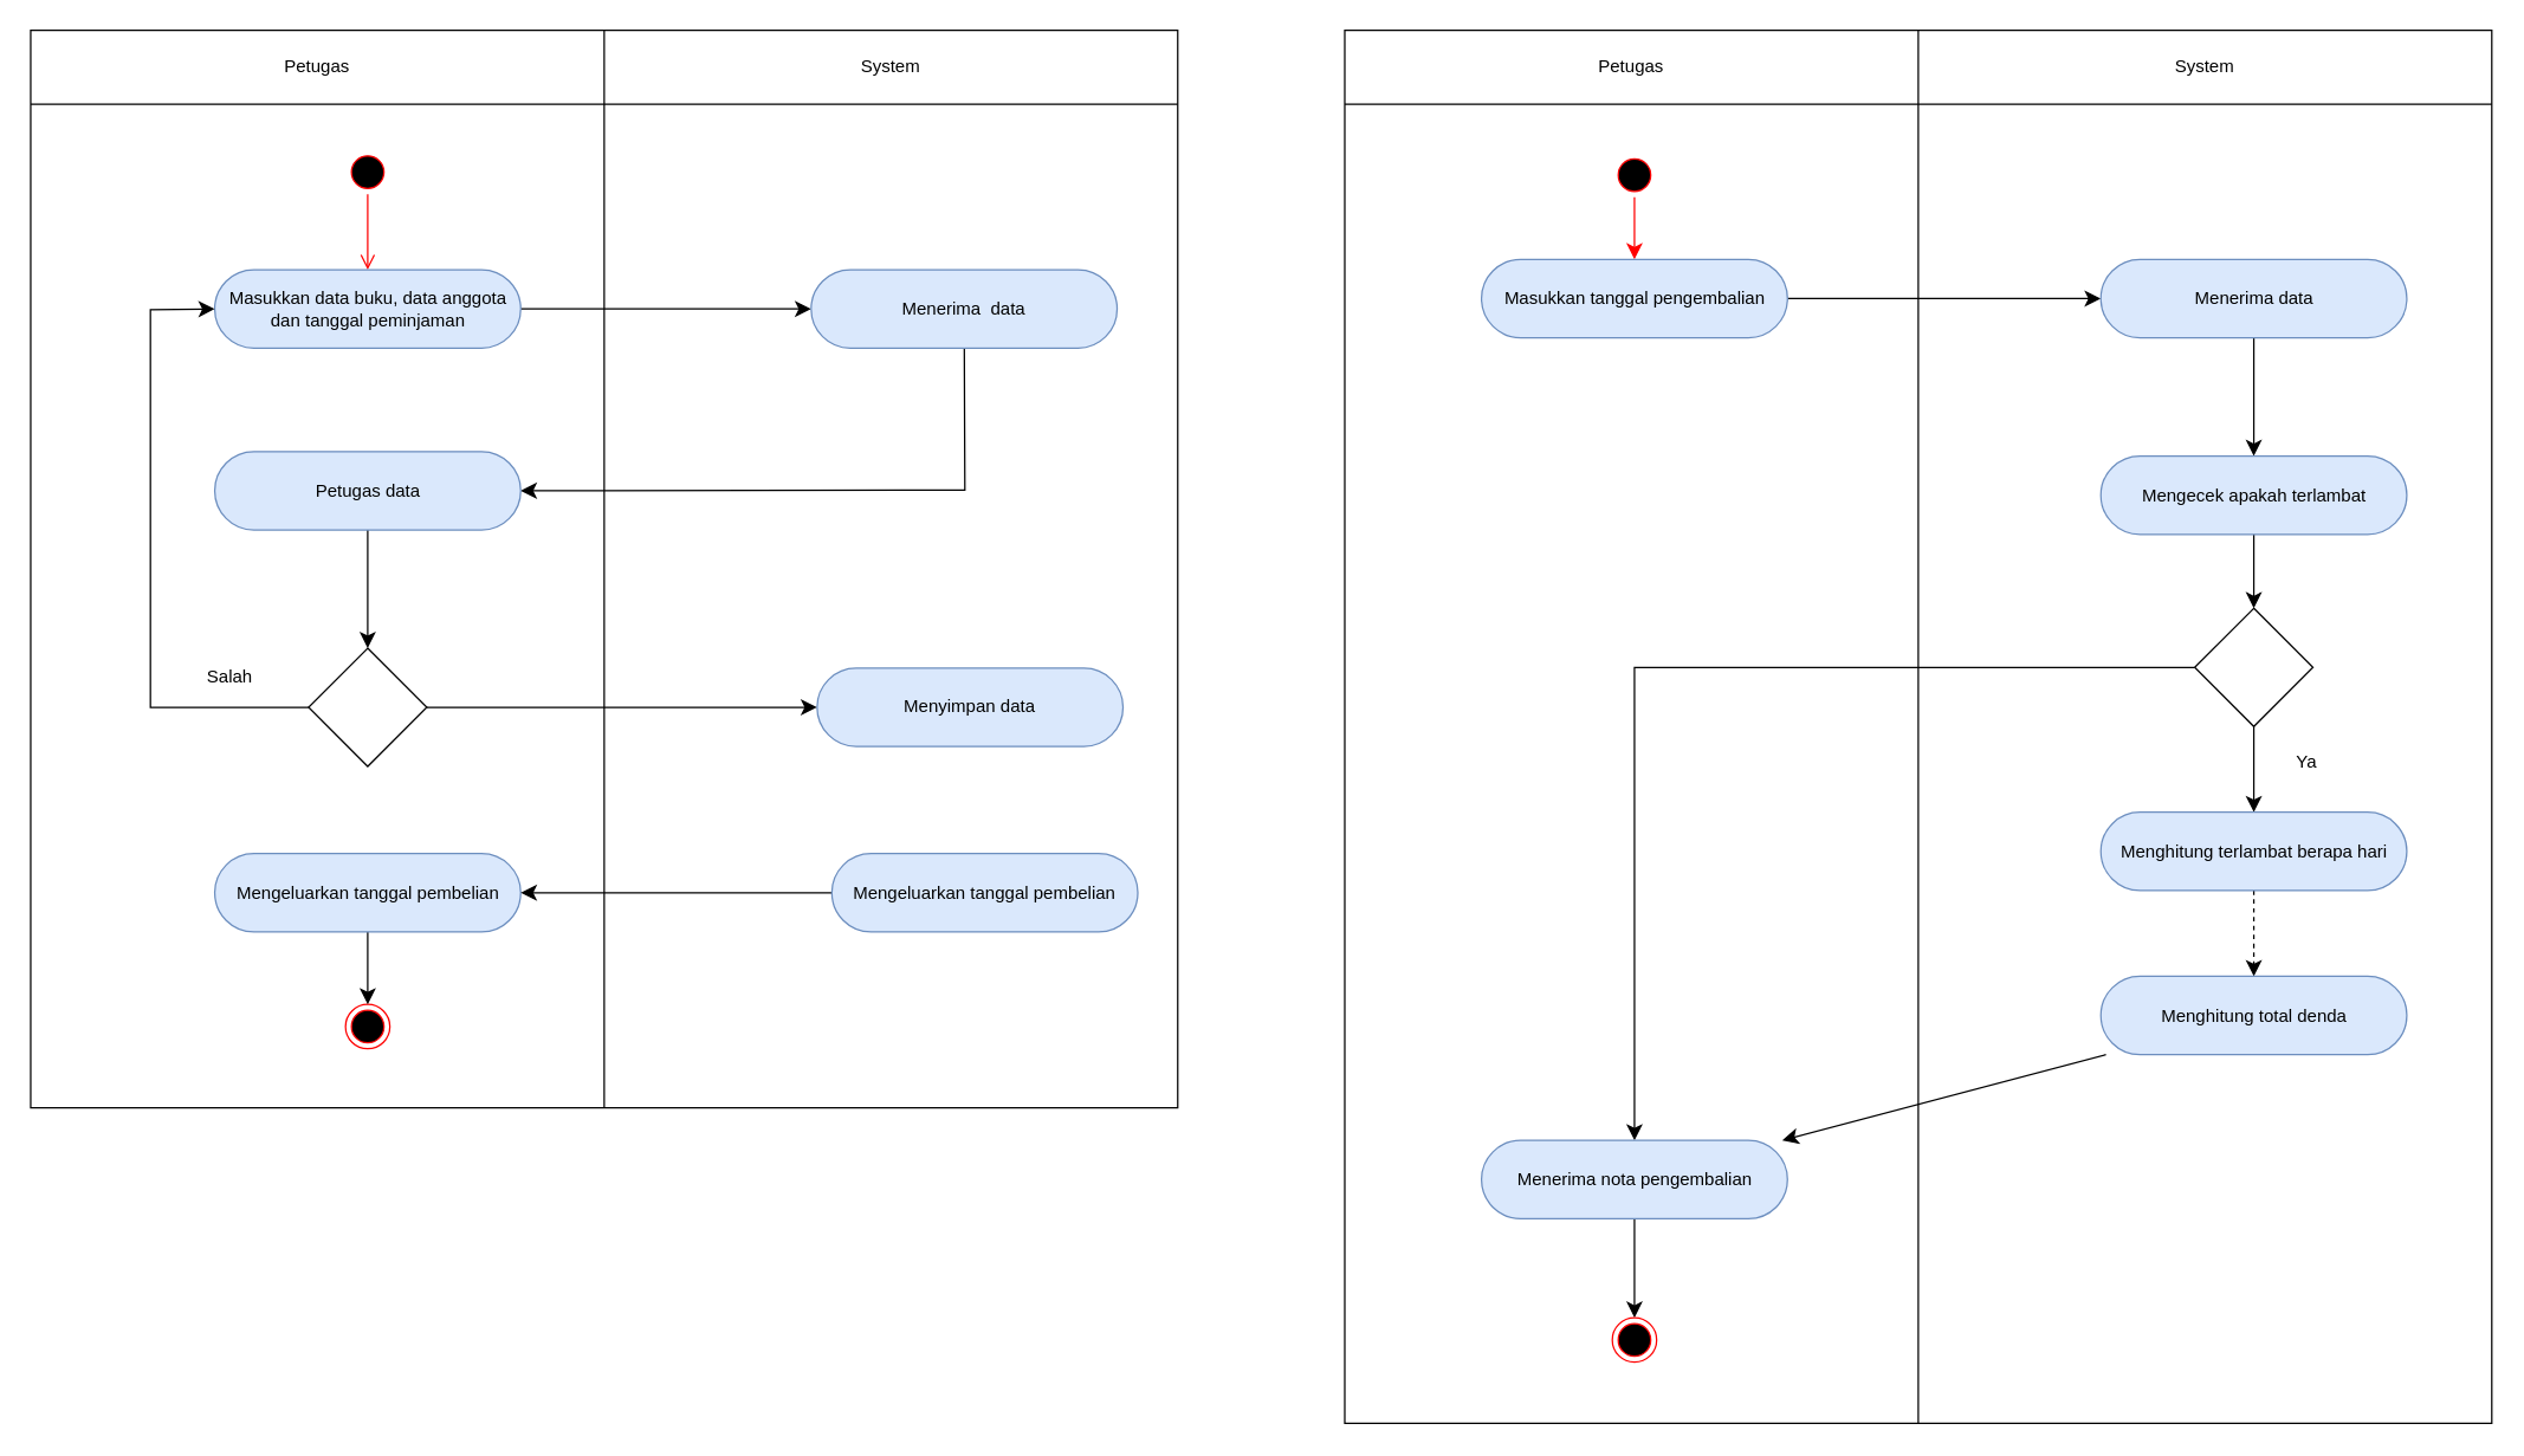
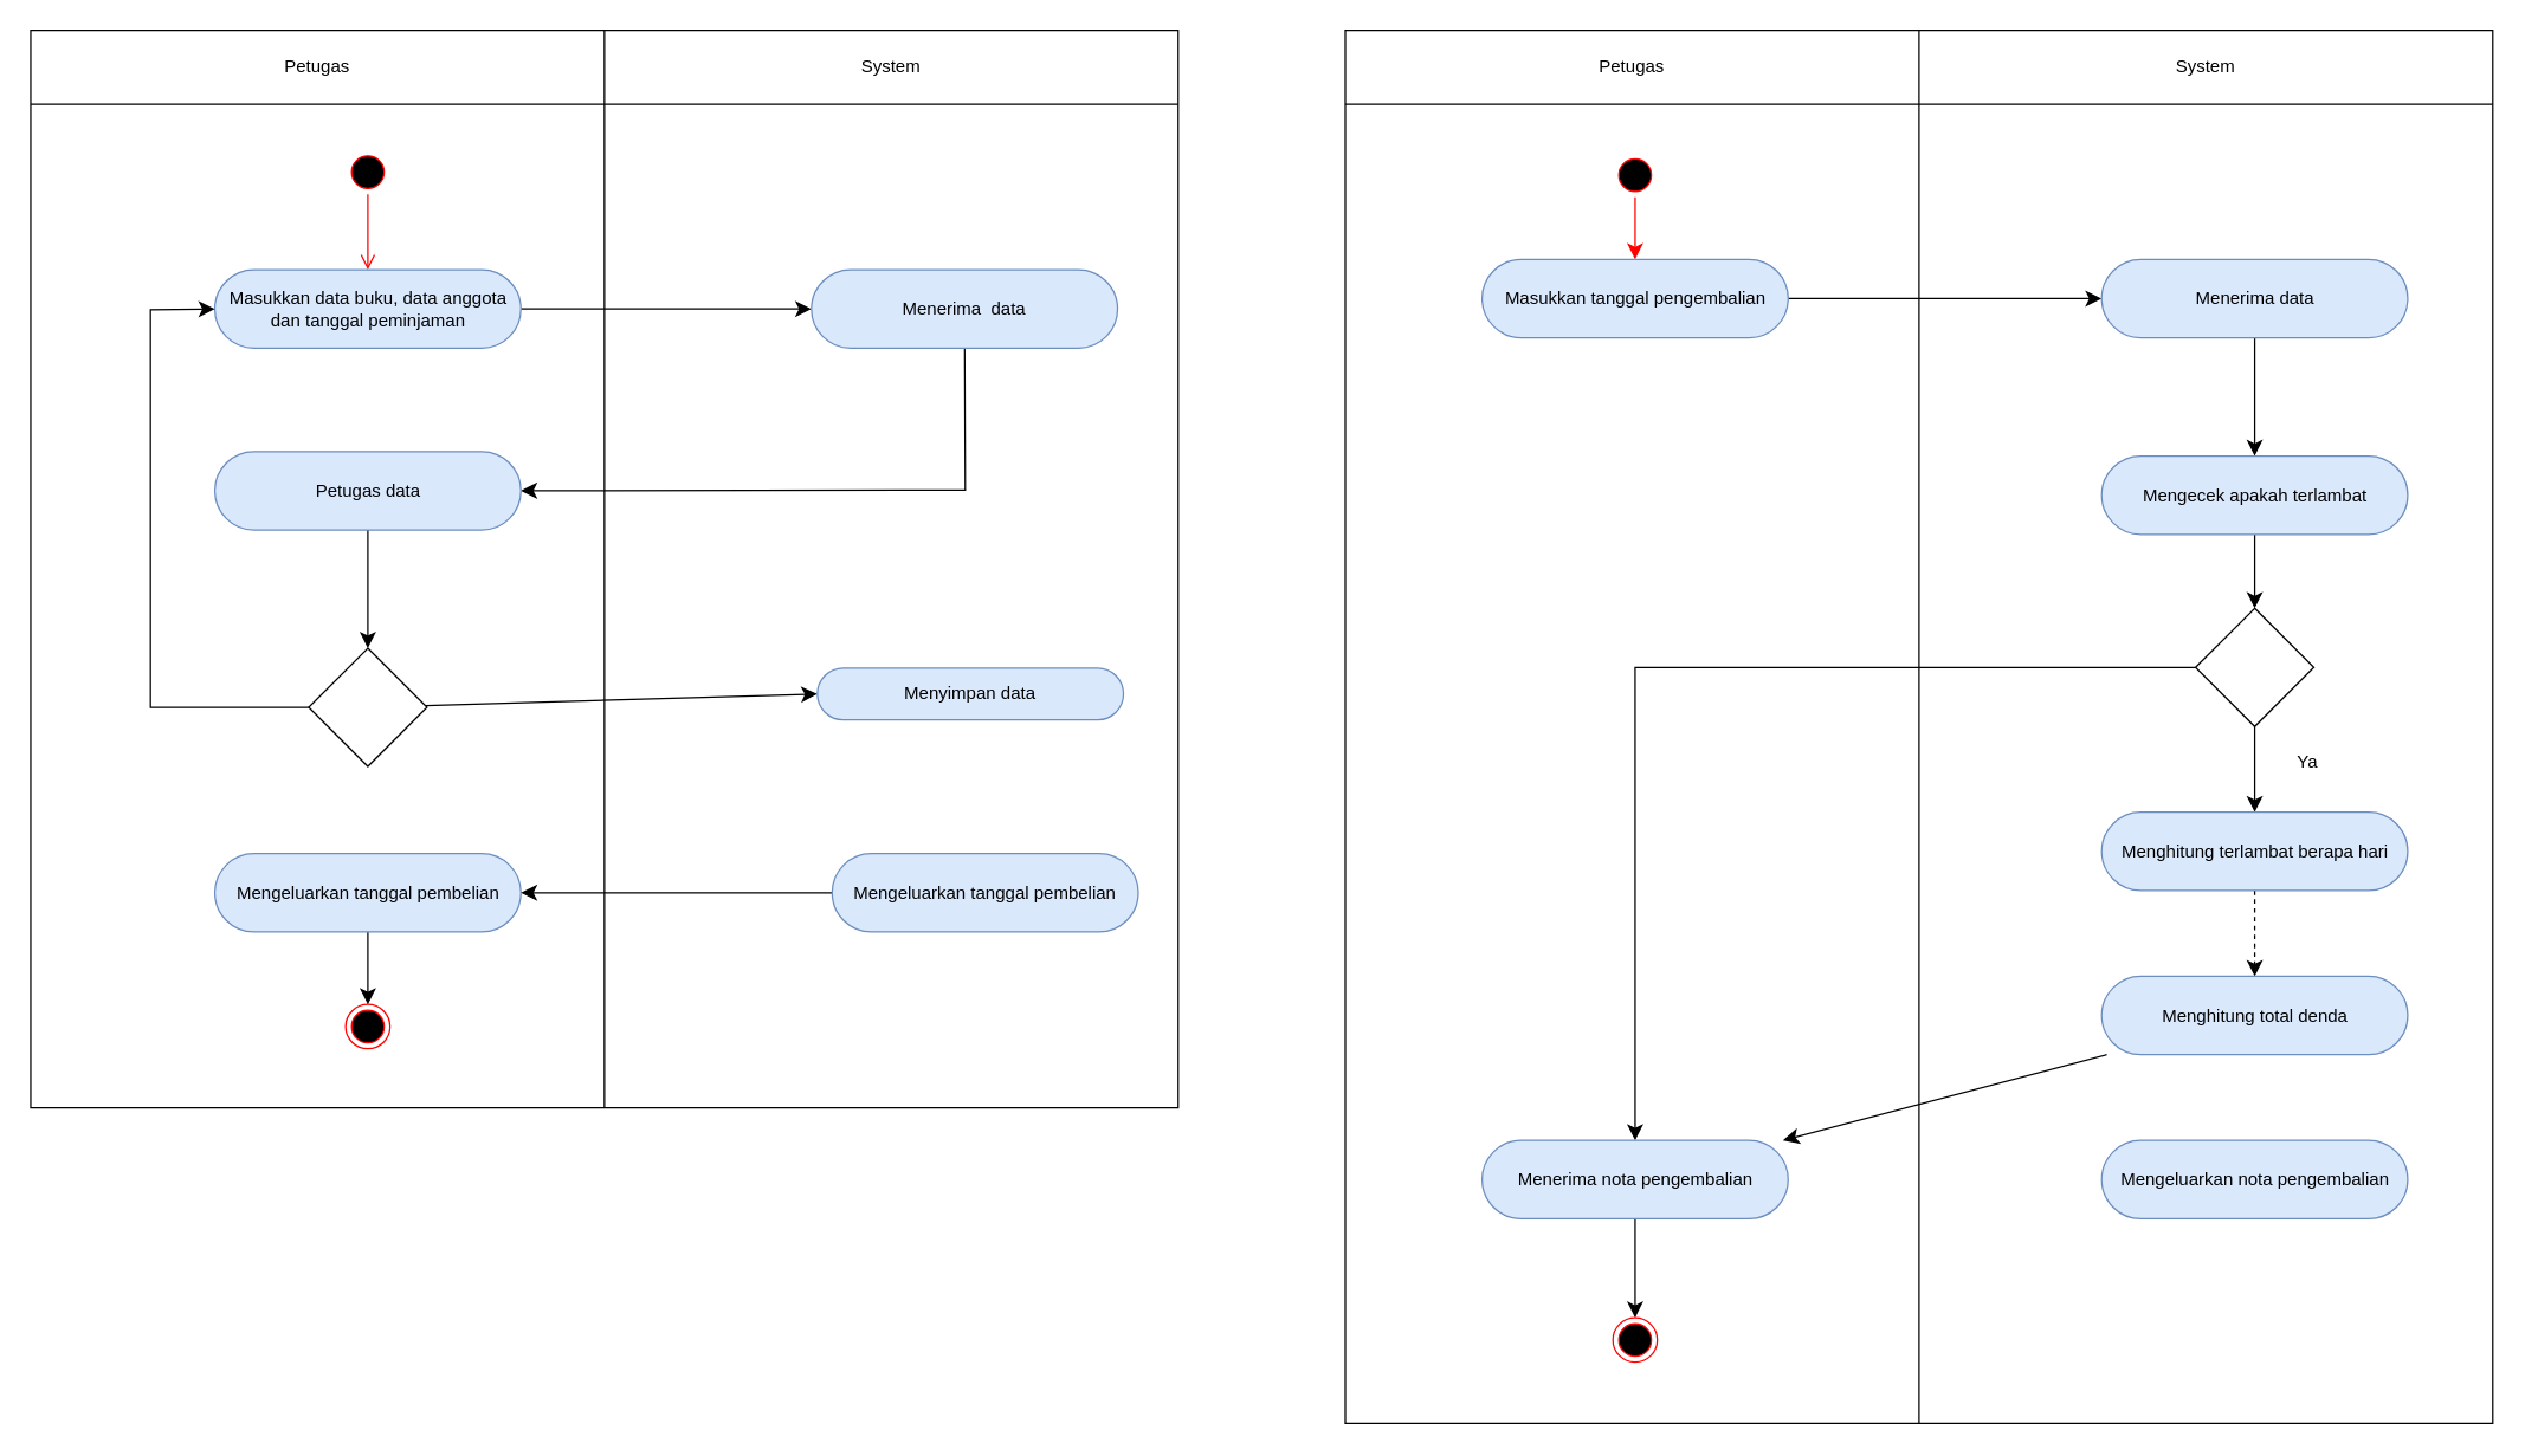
- <mxCell id="21" value="Salah" style="text;html=1;align=center;verticalAlign=middle;whiteSpace=wrap;rounded=0;" vertex="1" parent="1"><mxGeometry x="125" y="443" width="60" height="30" as="geometry" /></mxCell>
- <mxCell id="22" value="Menyimpan data" style="rounded=1;whiteSpace=wrap;html=1;strokeWidth=1;perimeterSpacing=0;glass=0;fillColor=#dae8fc;strokeColor=#6c8ebf;arcSize=50;" vertex="1" parent="1"><mxGeometry x="552" y="451.5" width="207" height="53" as="geometry" /></mxCell>
+ <mxCell id="22" value="Menyimpan data" style="rounded=1;whiteSpace=wrap;html=1;strokeWidth=1;perimeterSpacing=0;glass=0;fillColor=#dae8fc;strokeColor=#6c8ebf;arcSize=50;" vertex="1" parent="1"><mxGeometry x="552" y="451.5" width="207" height="35" as="geometry" /></mxCell>
+ <mxCell id="49" value="Mengeluarkan nota pengembalian" style="rounded=1;whiteSpace=wrap;html=1;strokeWidth=1;perimeterSpacing=0;glass=0;fillColor=#dae8fc;strokeColor=#6c8ebf;arcSize=50;" vertex="1" parent="1"><mxGeometry x="1420.5" y="771" width="207" height="53" as="geometry" /></mxCell>
